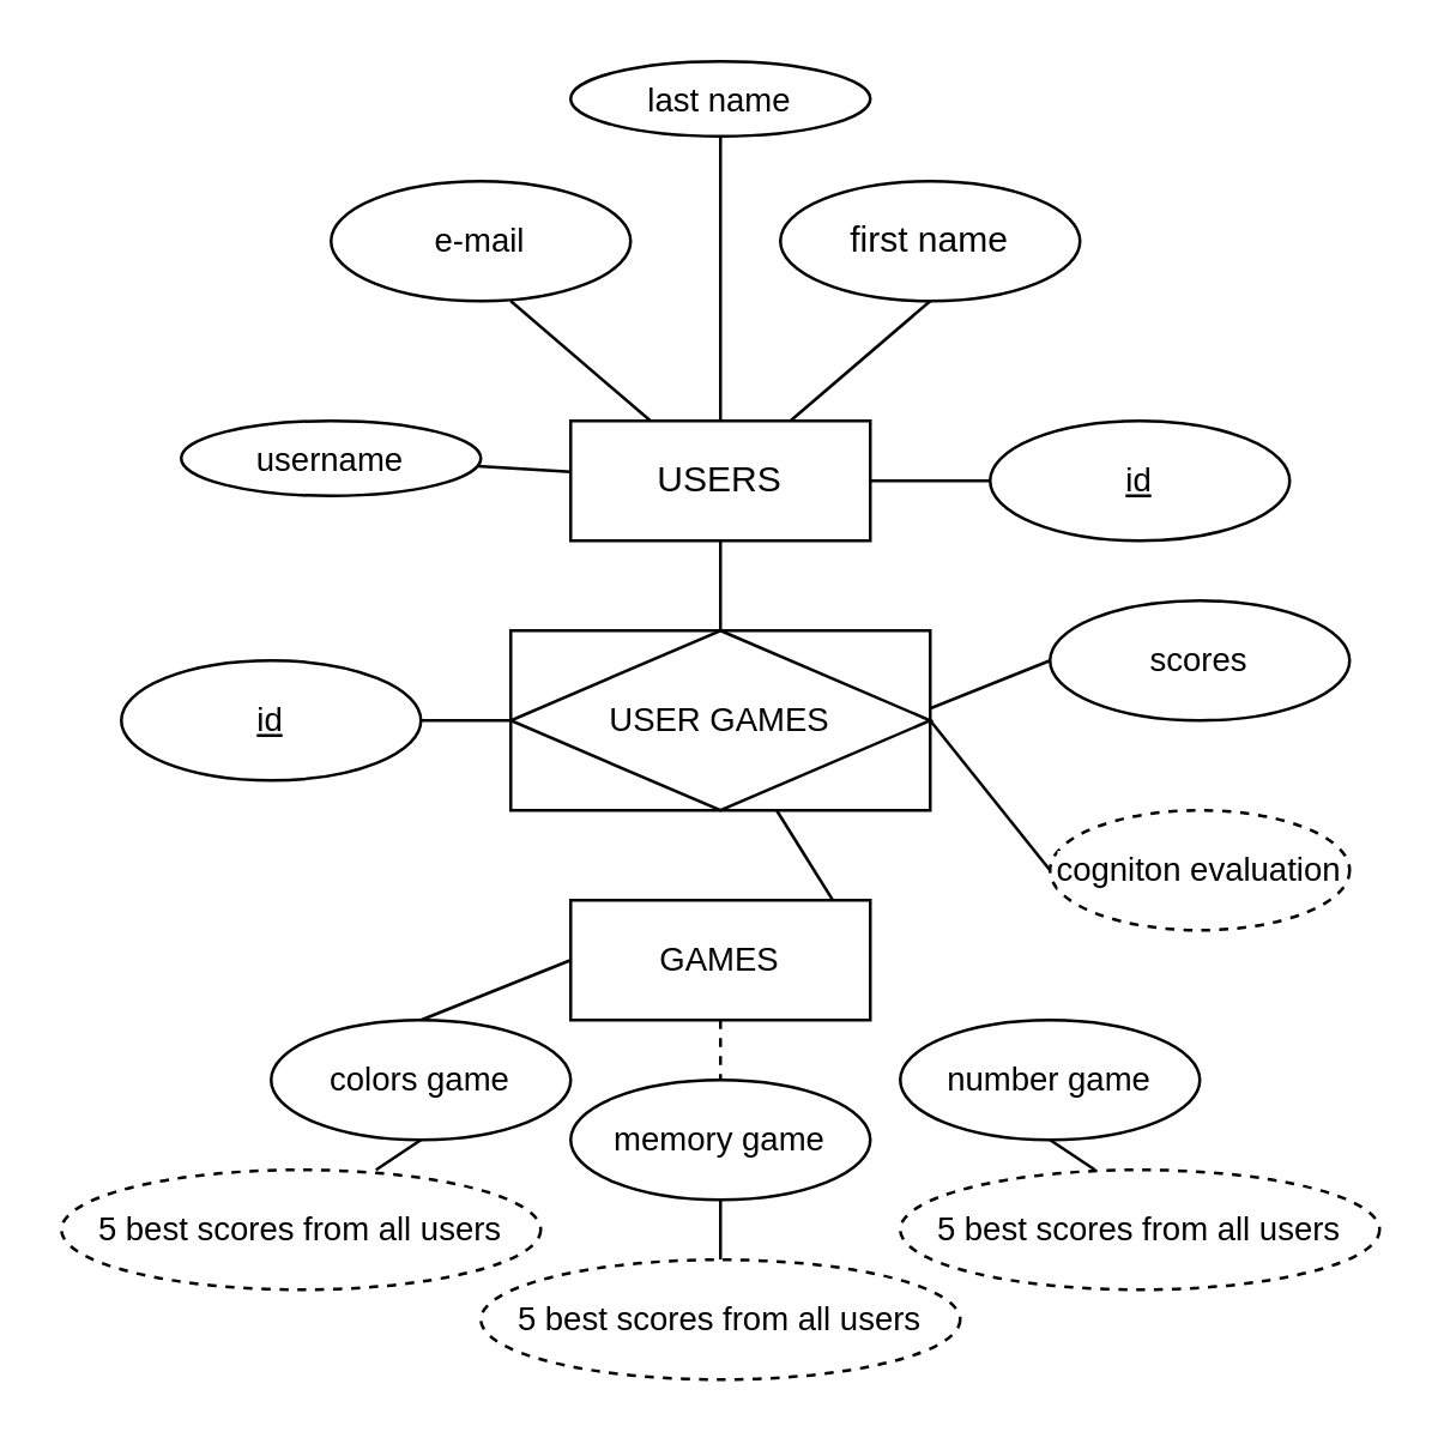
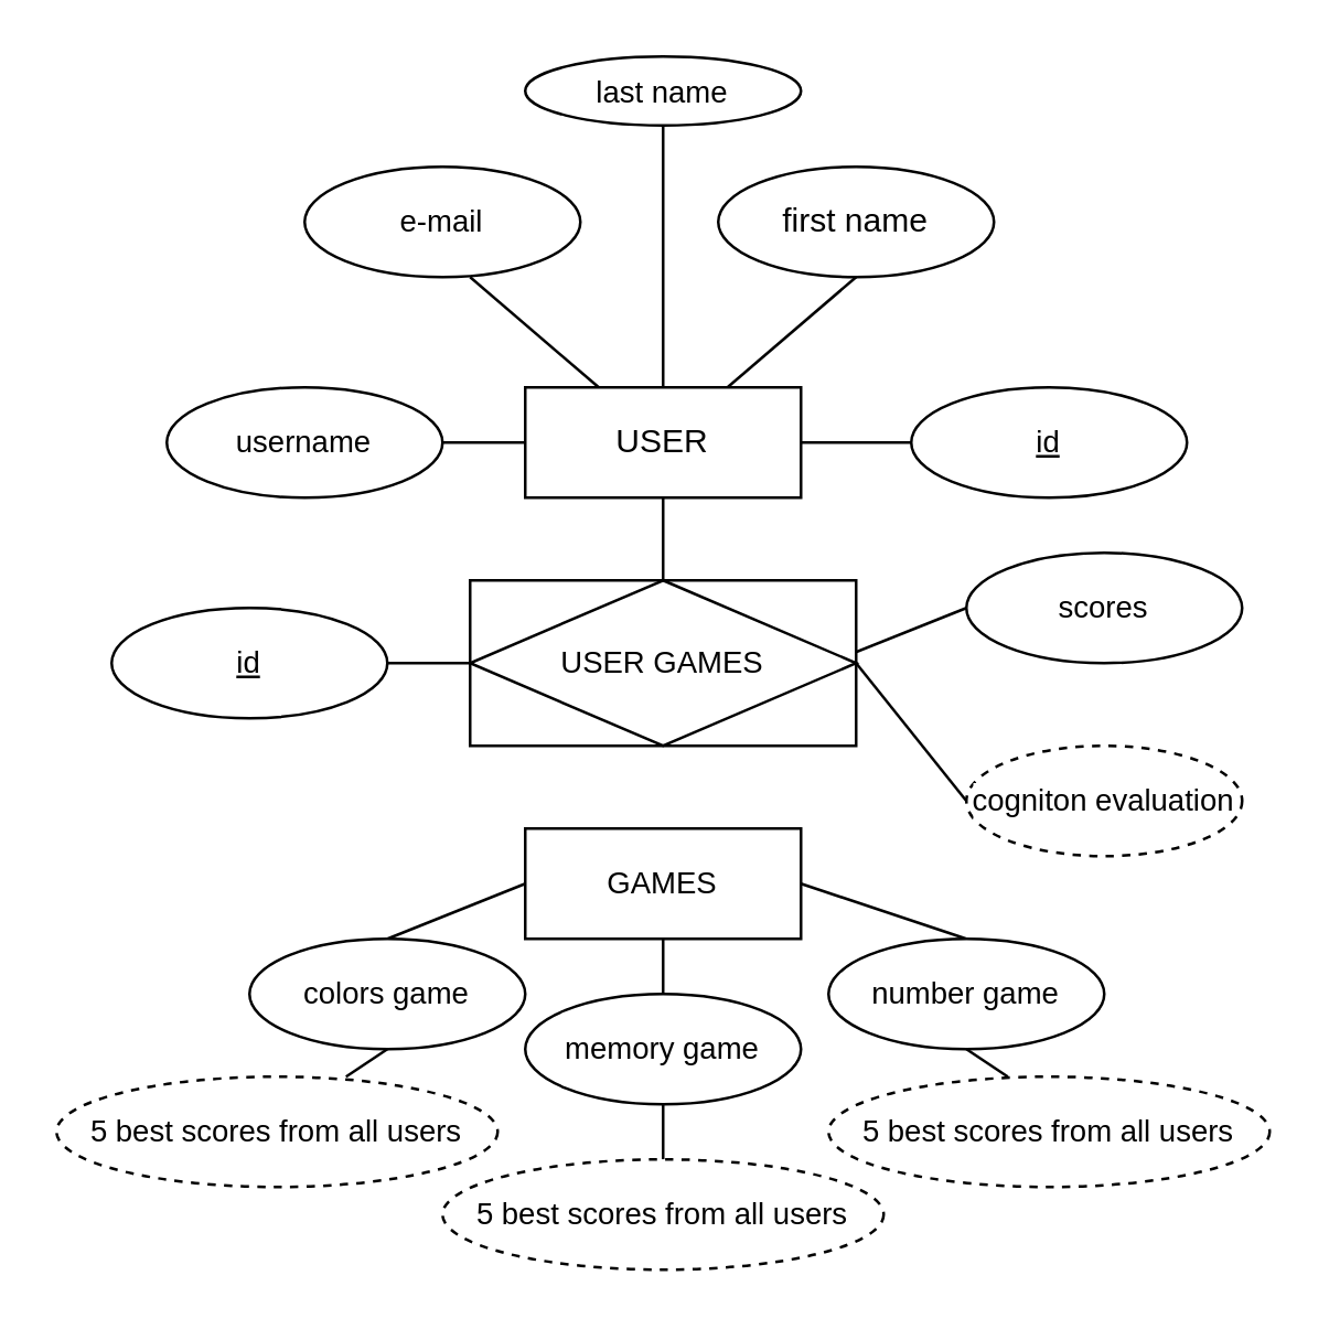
- <mxCell id="11" value="username" style="ellipse;whiteSpace=wrap;html=1;align=center;fontFamily=Helvetica;fontSize=11;fontColor=default;labelBackgroundColor=default;" vertex="1" parent="1"><mxGeometry x="60" y="140" width="100" height="25" as="geometry" /></mxCell>
+ <mxCell id="11" value="username" style="ellipse;whiteSpace=wrap;html=1;align=center;fontFamily=Helvetica;fontSize=11;fontColor=default;labelBackgroundColor=default;" vertex="1" parent="1"><mxGeometry x="60" y="140" width="100" height="40" as="geometry" /></mxCell>
- <mxCell id="8" value="USERS" style="whiteSpace=wrap;html=1;align=center;" vertex="1" parent="1"><mxGeometry x="190" y="140" width="100" height="40" as="geometry" /></mxCell>
+ <mxCell id="8" value="USER" style="whiteSpace=wrap;html=1;align=center;" vertex="1" parent="1"><mxGeometry x="190" y="140" width="100" height="40" as="geometry" /></mxCell>
- <mxCell id="14" style="edgeStyle=none;rounded=0;orthogonalLoop=1;jettySize=auto;html=1;exitX=1;exitY=0.5;exitDx=0;exitDy=0;strokeColor=default;align=center;verticalAlign=middle;fontFamily=Helvetica;fontSize=11;fontColor=default;labelBackgroundColor=default;endArrow=none;endFill=0;" edge="1" parent="1" source="15" target="28"><mxGeometry relative="1" as="geometry" /></mxCell>
+ <mxCell id="14" style="edgeStyle=none;rounded=0;orthogonalLoop=1;jettySize=auto;html=1;exitX=1;exitY=0.5;exitDx=0;exitDy=0;entryX=0.5;entryY=0;entryDx=0;entryDy=0;strokeColor=default;align=center;verticalAlign=middle;fontFamily=Helvetica;fontSize=11;fontColor=default;labelBackgroundColor=default;endArrow=none;endFill=0;" edge="1" parent="1" source="15" target="22"><mxGeometry relative="1" as="geometry" /></mxCell>
- <mxCell id="12" style="edgeStyle=none;rounded=0;orthogonalLoop=1;jettySize=auto;html=1;entryX=0.5;entryY=0;entryDx=0;entryDy=0;strokeColor=default;align=center;verticalAlign=middle;fontFamily=Helvetica;fontSize=11;fontColor=default;labelBackgroundColor=default;endArrow=none;endFill=0;dashed=1;" edge="1" parent="1" source="15" target="17"><mxGeometry relative="1" as="geometry" /></mxCell>
+ <mxCell id="12" style="edgeStyle=none;rounded=0;orthogonalLoop=1;jettySize=auto;html=1;entryX=0.5;entryY=0;entryDx=0;entryDy=0;strokeColor=default;align=center;verticalAlign=middle;fontFamily=Helvetica;fontSize=11;fontColor=default;labelBackgroundColor=default;endArrow=none;endFill=0;" edge="1" parent="1" source="15" target="17"><mxGeometry relative="1" as="geometry" /></mxCell>
